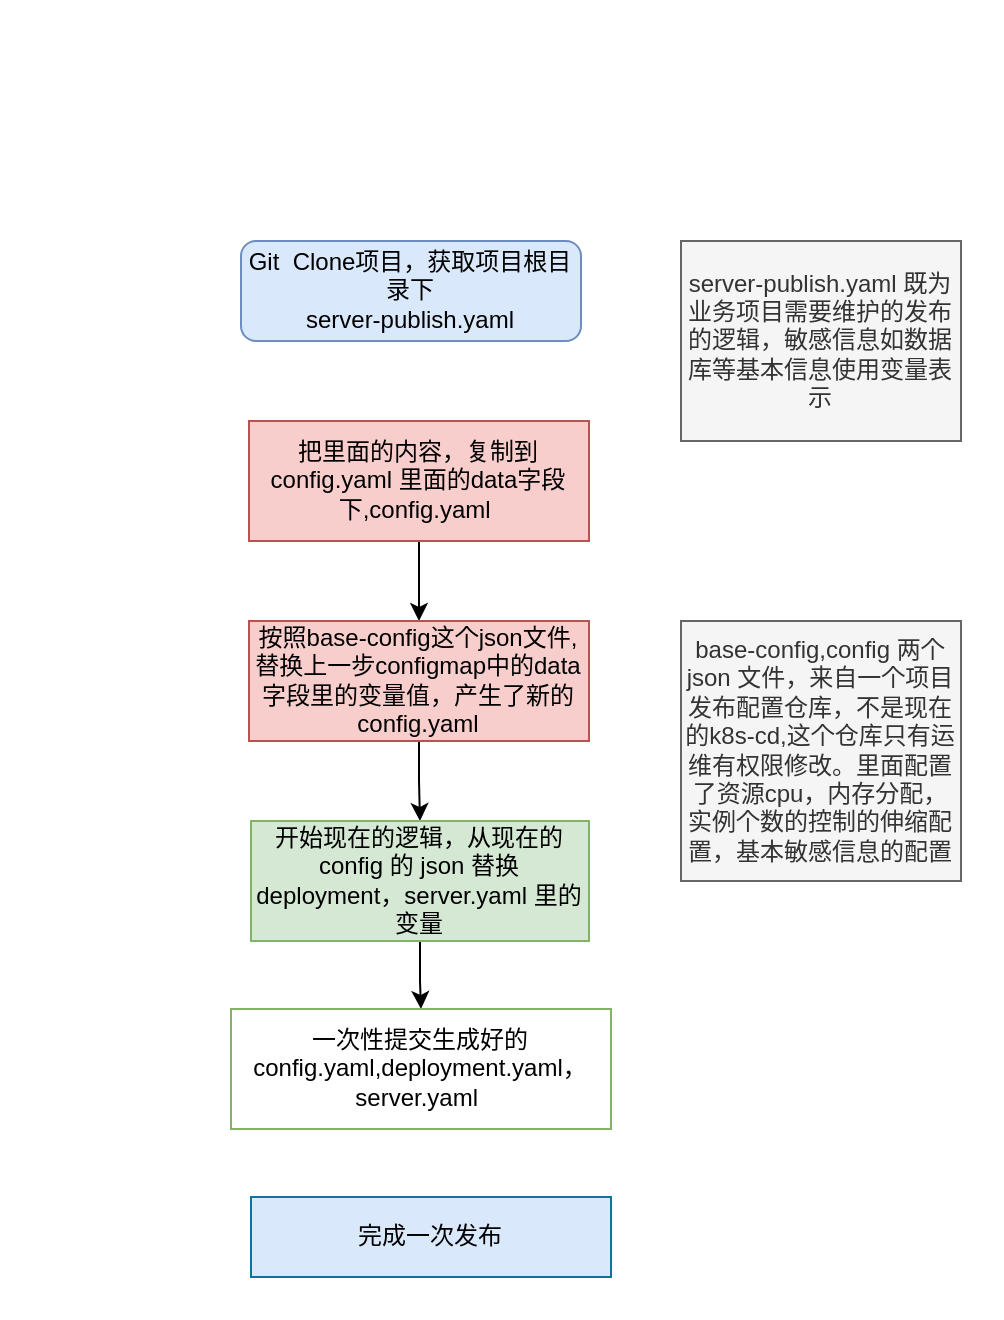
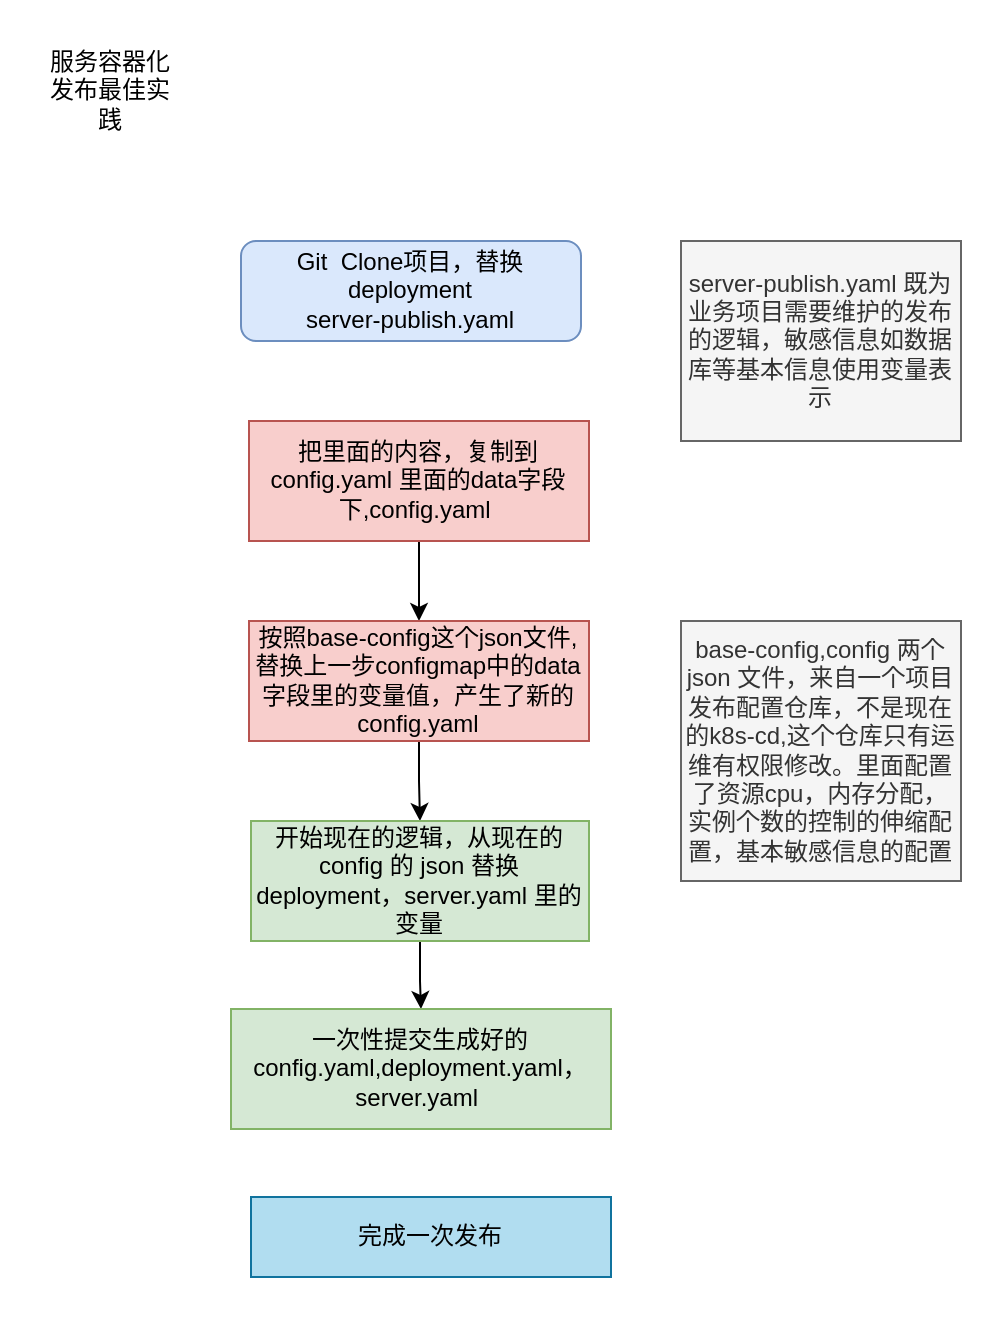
+ <mxCell id="9" value="服务容器化发布最佳实践" style="text;html=1;strokeColor=none;fillColor=none;align=center;verticalAlign=middle;whiteSpace=wrap;rounded=0;" vertex="1" parent="1"><mxGeometry x="20" y="20" width="70" height="50" as="geometry" /></mxCell>
- <mxCell id="2" value="Git&amp;nbsp; Clone项目，获取项目根目录下&lt;br&gt;server-publish.yaml&lt;br&gt;" style="rounded=1;whiteSpace=wrap;html=1;fillColor=#dae8fc;strokeColor=#6c8ebf;" vertex="1" parent="1"><mxGeometry x="120" y="120" width="170" height="50" as="geometry" /></mxCell>
+ <mxCell id="2" value="Git&amp;nbsp; Clone项目，替换deployment&lt;br&gt;server-publish.yaml&lt;br&gt;" style="rounded=1;whiteSpace=wrap;html=1;fillColor=#dae8fc;strokeColor=#6c8ebf;" vertex="1" parent="1"><mxGeometry x="120" y="120" width="170" height="50" as="geometry" /></mxCell>
- <mxCell id="10" value="一次性提交生成好的config.yaml,deployment.yaml，server.yaml&amp;nbsp;&lt;br&gt;" style="rounded=0;whiteSpace=wrap;html=1;fillColor=#ffffff;strokeColor=#82b366;" vertex="1" parent="1"><mxGeometry x="115" y="504" width="190" height="60" as="geometry" /></mxCell>
+ <mxCell id="10" value="一次性提交生成好的config.yaml,deployment.yaml，server.yaml&amp;nbsp;&lt;br&gt;" style="rounded=0;whiteSpace=wrap;html=1;fillColor=#d5e8d4;strokeColor=#82b366;" vertex="1" parent="1"><mxGeometry x="115" y="504" width="190" height="60" as="geometry" /></mxCell>
- <mxCell id="13" value="完成一次发布" style="rounded=0;whiteSpace=wrap;html=1;fillColor=#dae8fc;strokeColor=#10739e;" vertex="1" parent="1"><mxGeometry x="125" y="598" width="180" height="40" as="geometry" /></mxCell>
+ <mxCell id="13" value="完成一次发布" style="rounded=0;whiteSpace=wrap;html=1;fillColor=#b1ddf0;strokeColor=#10739e;" vertex="1" parent="1"><mxGeometry x="125" y="598" width="180" height="40" as="geometry" /></mxCell>
